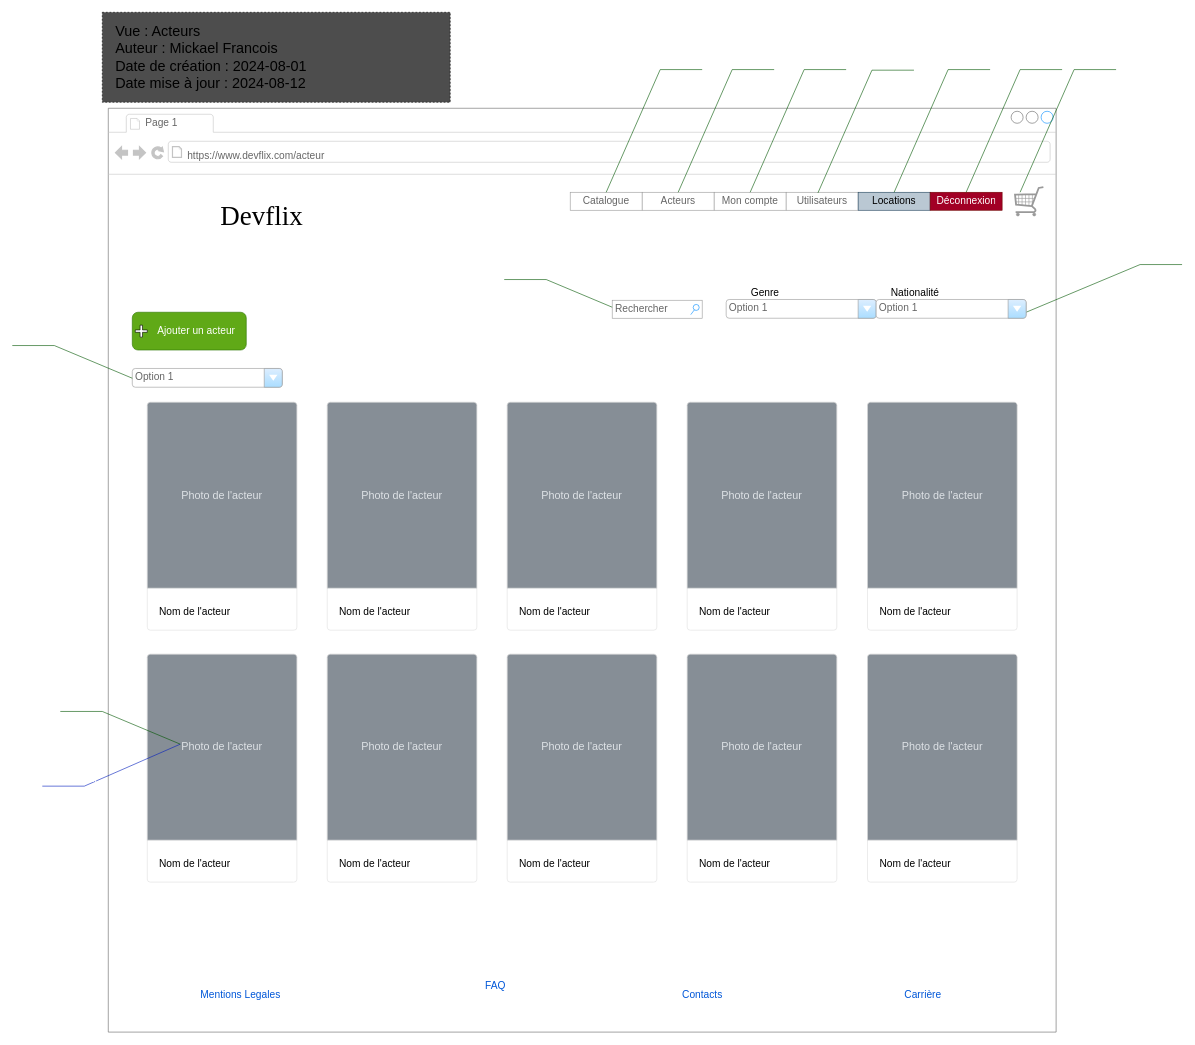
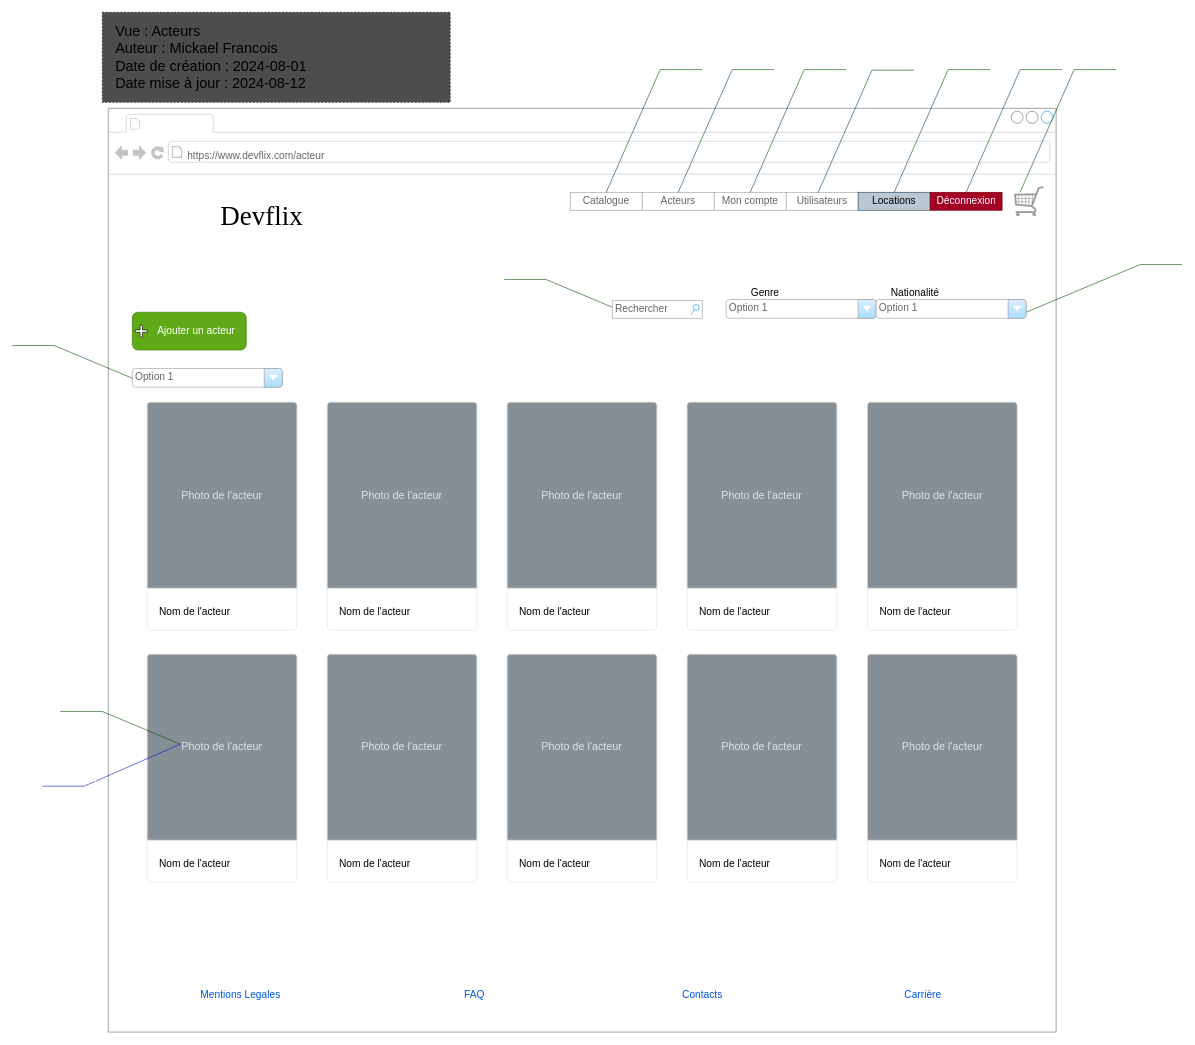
- <mxCell id="4" value="Page 1" style="strokeWidth=1;shadow=0;dashed=0;align=center;html=1;shape=mxgraph.mockup.containers.anchor;fontSize=17;fontColor=#666666;align=left;whiteSpace=wrap;" parent="1" vertex="1"><mxGeometry x="240" y="192" width="110" height="26" as="geometry" /></mxCell>
- <mxCell id="7" value="FAQ" style="fillColor=none;strokeColor=none;html=1;fontColor=#0057D8;align=center;verticalAlign=middle;fontStyle=0;fontSize=17;fontFamily=Helvetica;" parent="1" vertex="1"><mxGeometry x="700" y="1605" width="250" height="75" as="geometry" /></mxCell>
+ <mxCell id="7" value="FAQ" style="fillColor=none;strokeColor=none;html=1;fontColor=#0057D8;align=center;verticalAlign=middle;fontStyle=0;fontSize=17;fontFamily=Helvetica;" parent="1" vertex="1"><mxGeometry x="665" y="1620" width="250" height="75" as="geometry" /></mxCell>
